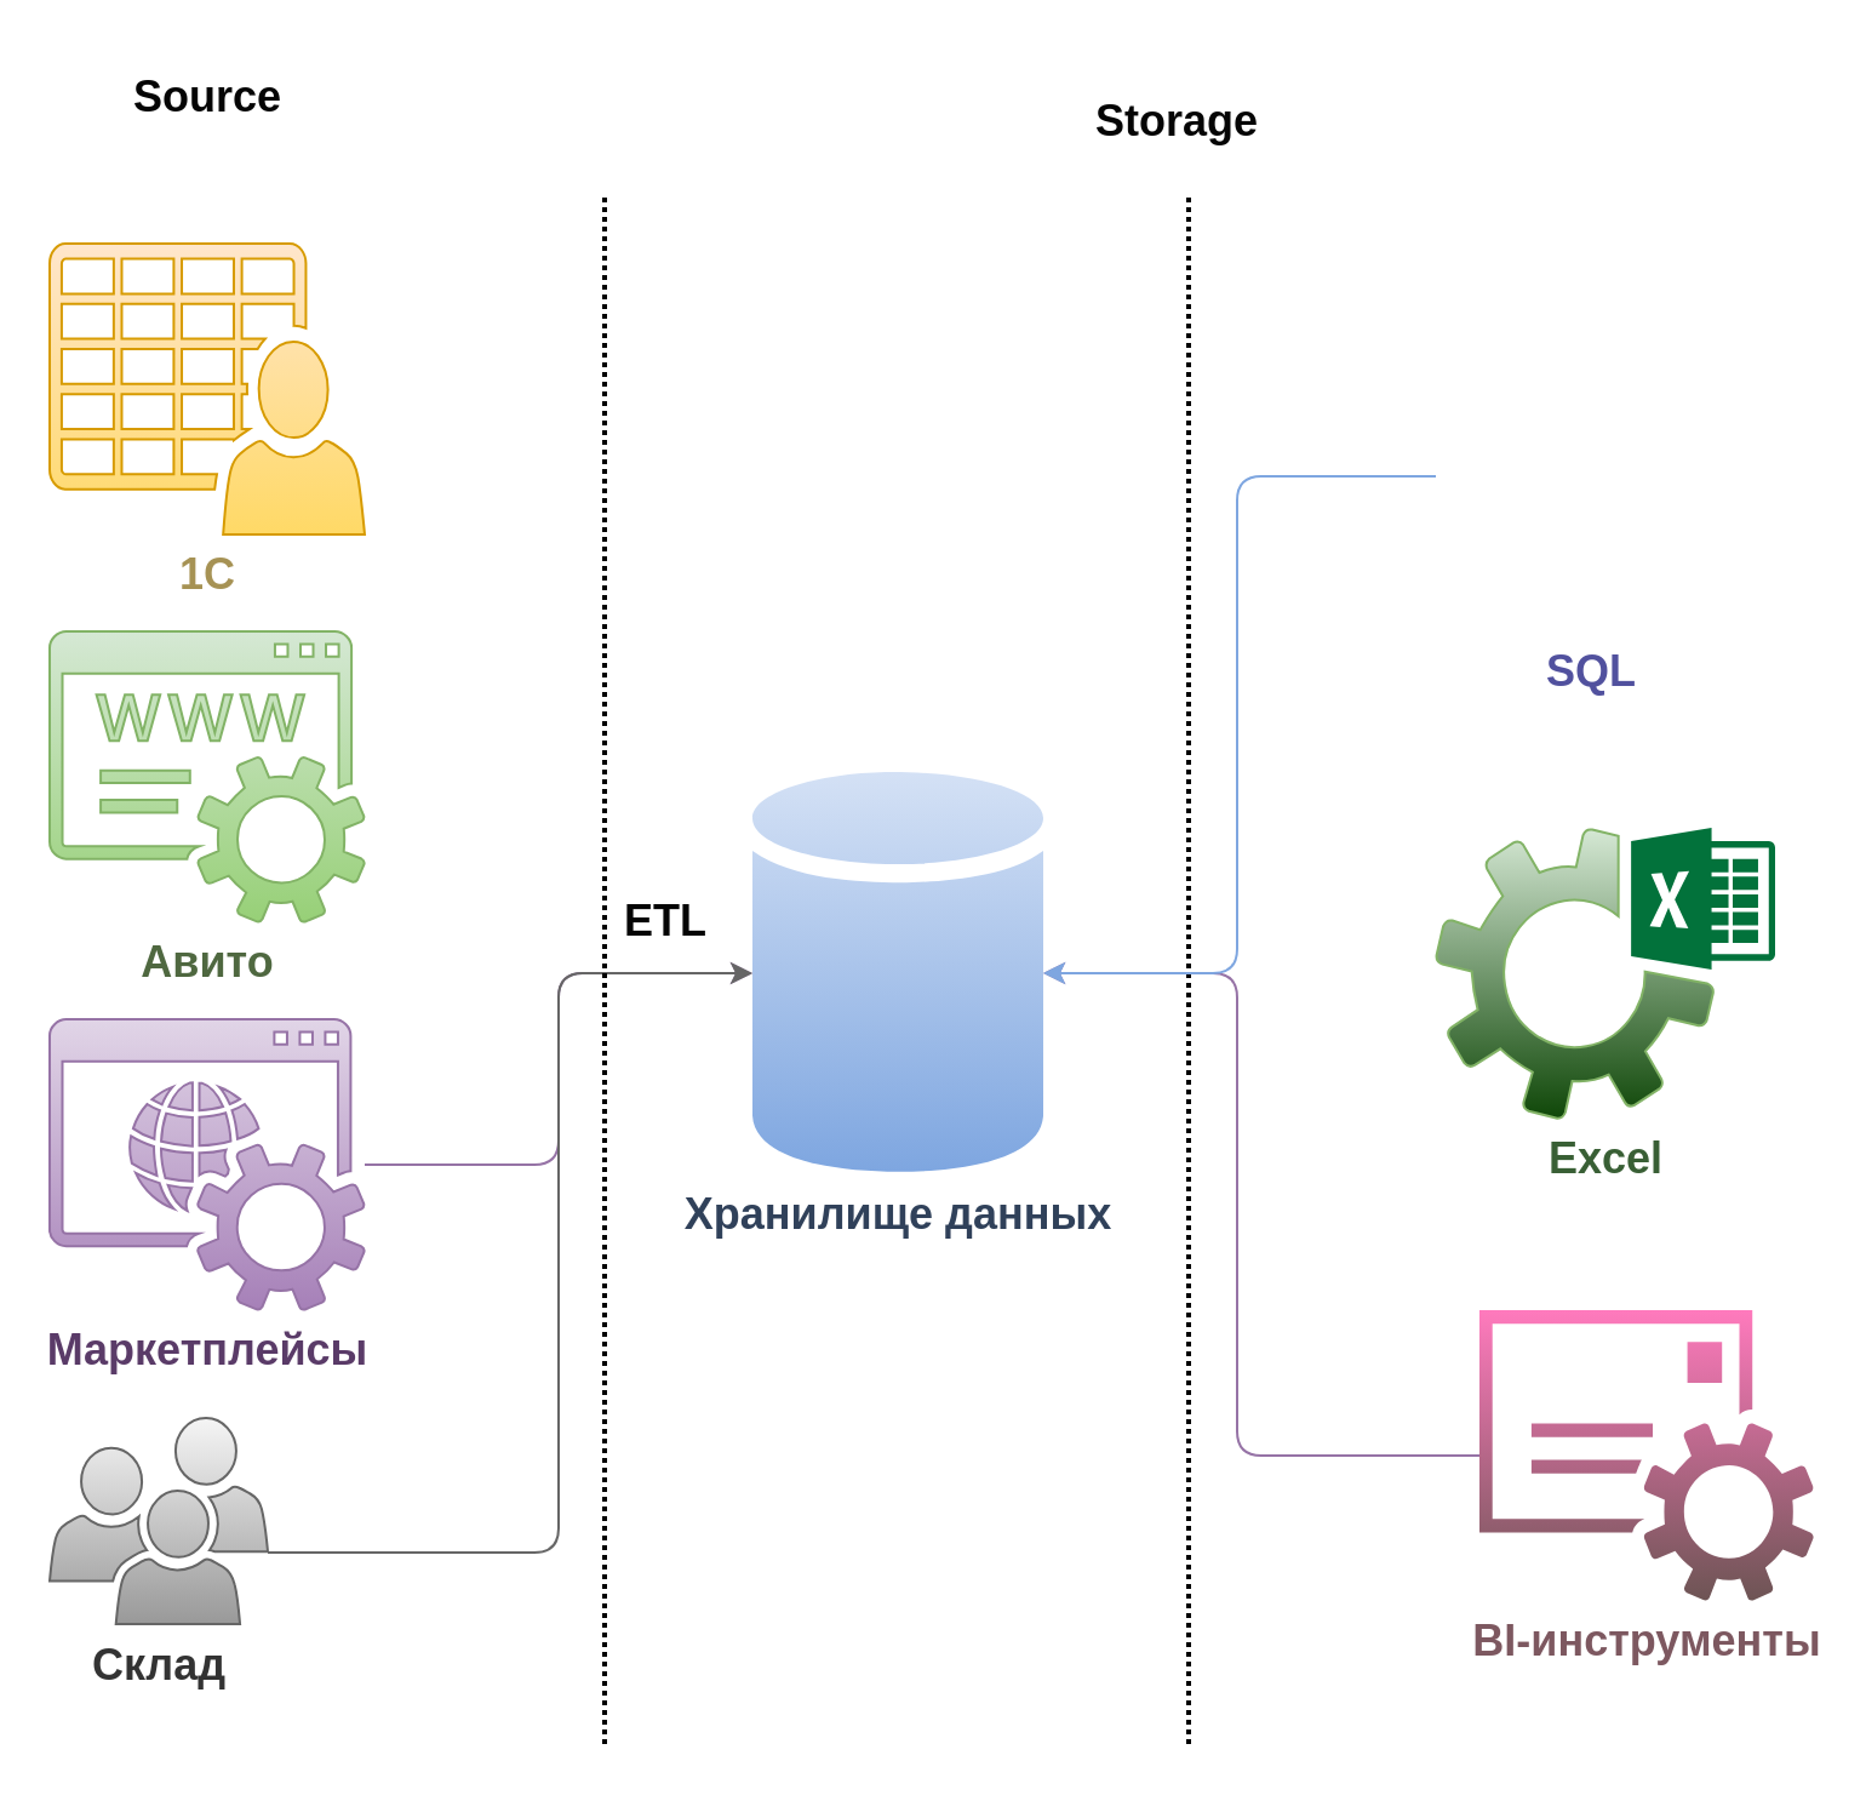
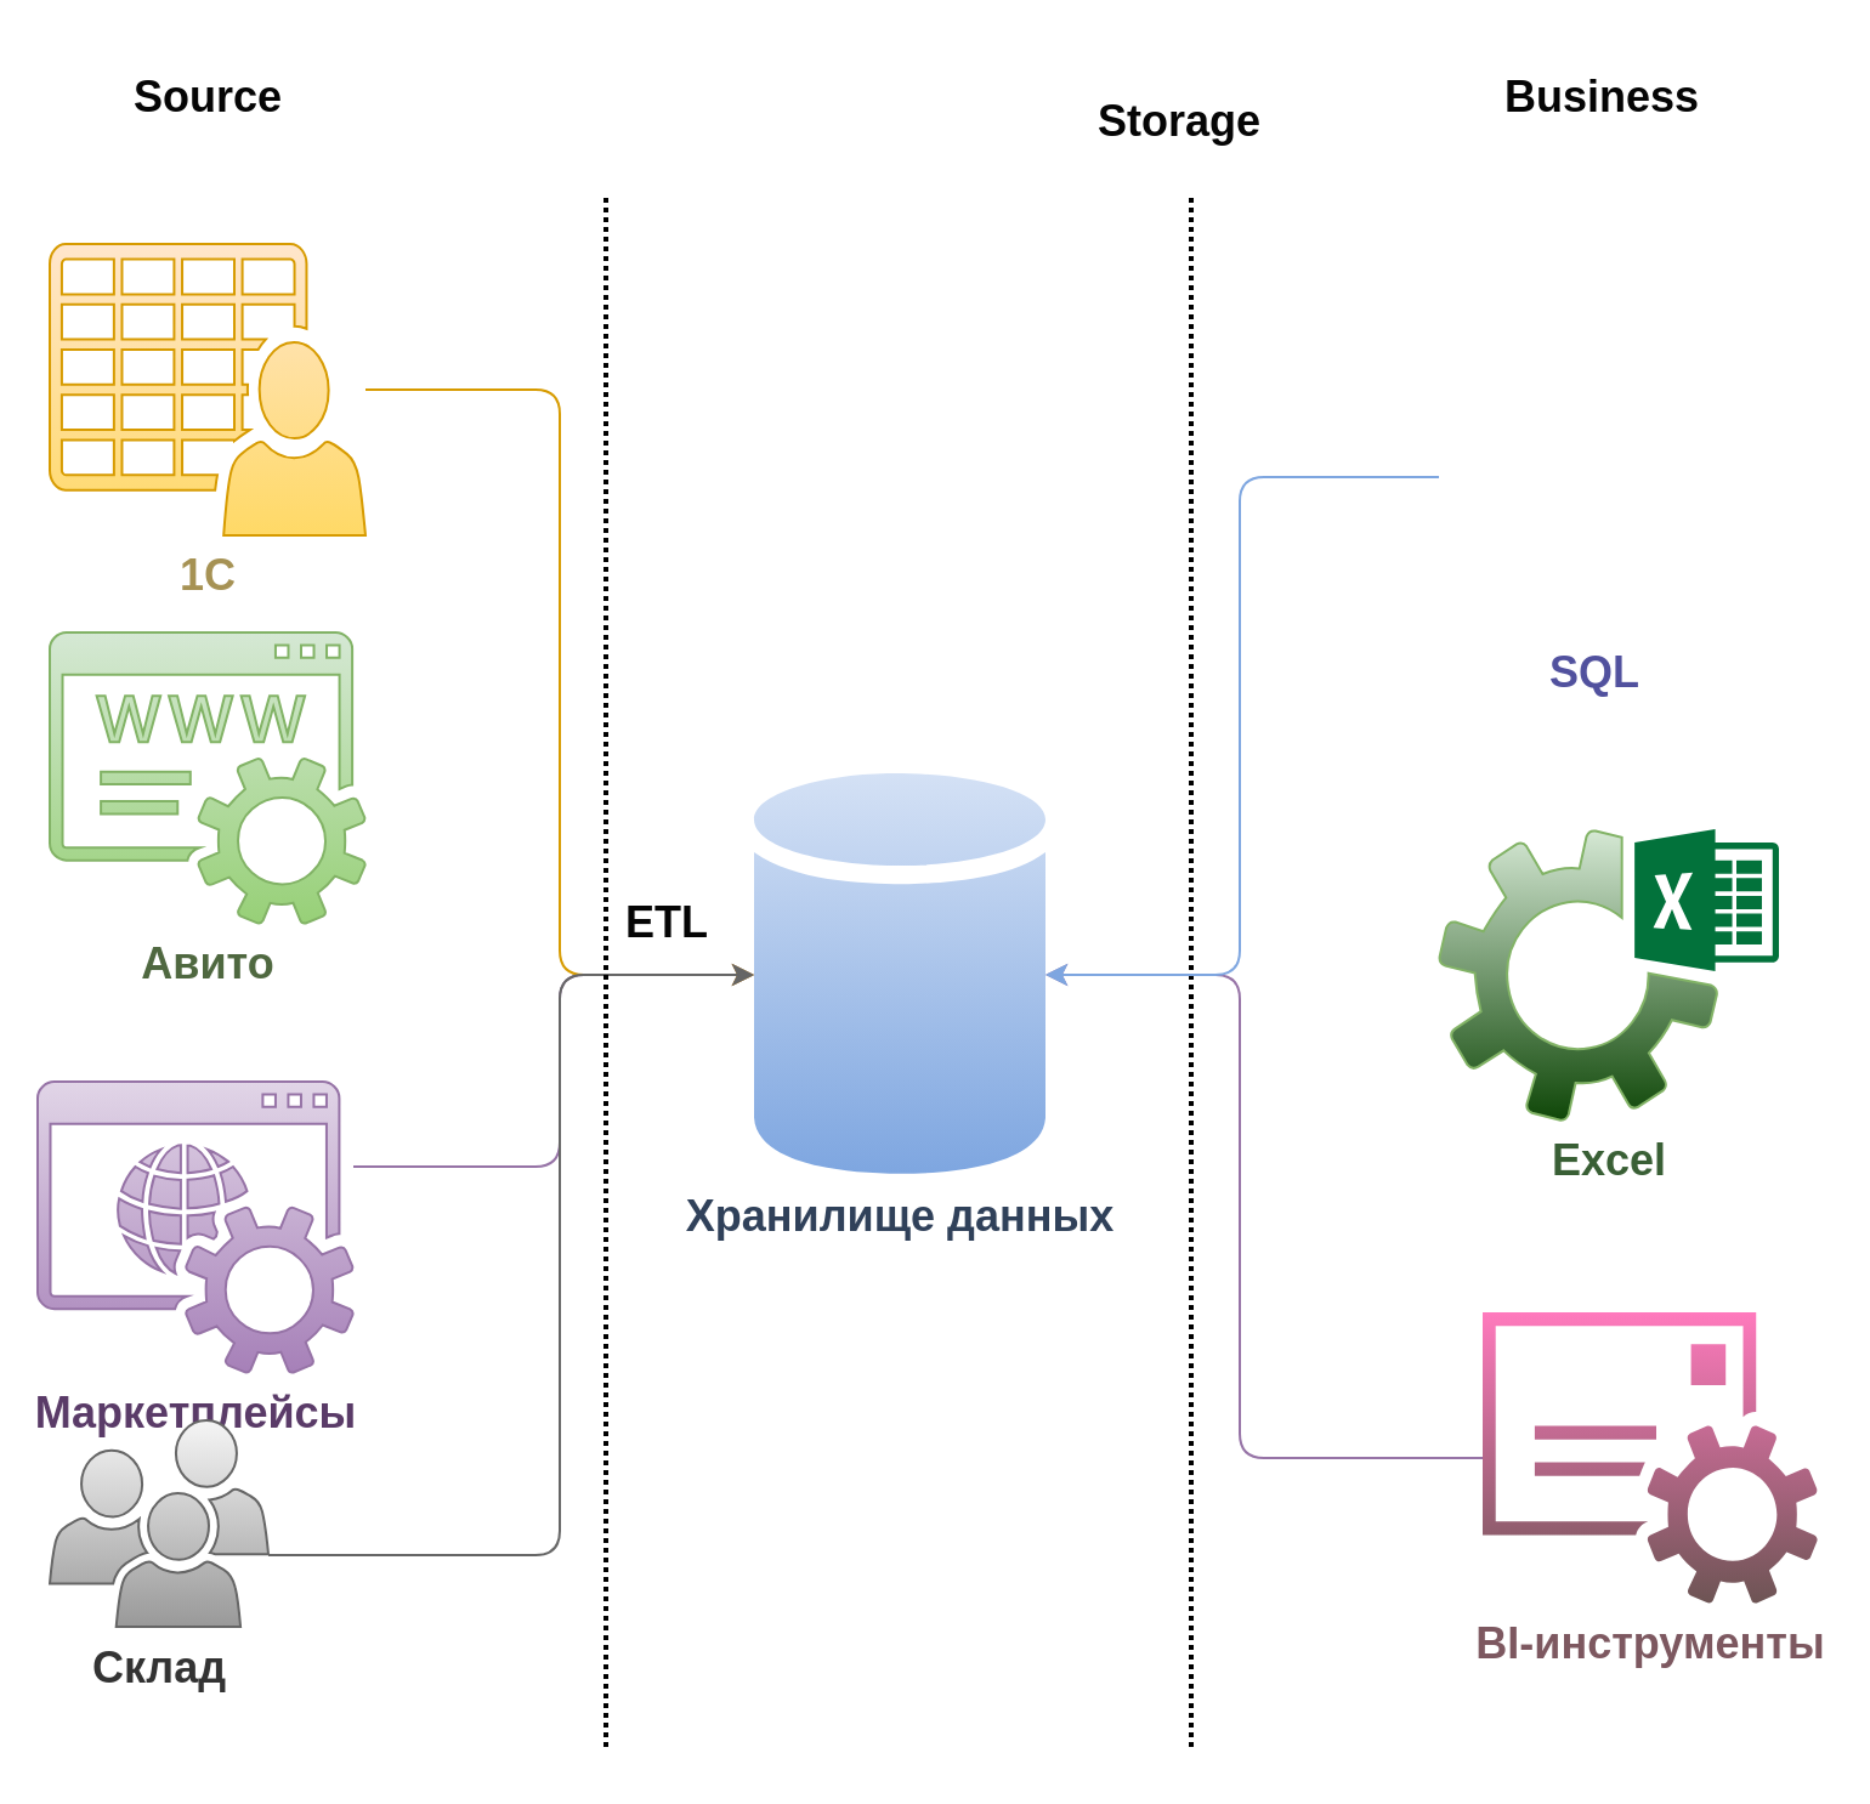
+ <mxCell id="17" value="&lt;b&gt;Business&lt;/b&gt;" style="text;html=1;align=center;verticalAlign=middle;resizable=0;points=[];autosize=1;strokeColor=none;fillColor=none;fontSize=18;fontColor=#050505;" vertex="1" parent="1"><mxGeometry x="609" y="20" width="100" height="40" as="geometry" /></mxCell>
+ <mxCell id="8" style="edgeStyle=orthogonalEdgeStyle;rounded=1;orthogonalLoop=1;jettySize=auto;html=1;fillColor=#ffe6cc;strokeColor=#d79b00;" edge="1" parent="1" source="9" target="12"><mxGeometry relative="1" as="geometry"><mxPoint x="294" y="400" as="targetPoint" /><Array as="points"><mxPoint x="230" y="160" /><mxPoint x="230" y="401" /></Array></mxGeometry></mxCell>
- <mxCell id="7" value="&lt;font color=&quot;#5a3b68&quot; style=&quot;font-size: 18px;&quot;&gt;&lt;b style=&quot;&quot;&gt;Маркетплейсы&lt;/b&gt;&lt;/font&gt;" style="sketch=0;pointerEvents=1;shadow=0;dashed=0;html=1;strokeColor=#9673a6;fillColor=#e1d5e7;labelPosition=center;verticalLabelPosition=bottom;verticalAlign=top;outlineConnect=0;align=center;shape=mxgraph.office.services.online_hosted_services;gradientColor=#A680B8;" vertex="1" parent="1"><mxGeometry x="20" y="420" width="130" height="120" as="geometry" /></mxCell>
+ <mxCell id="7" value="&lt;font color=&quot;#5a3b68&quot; style=&quot;font-size: 18px;&quot;&gt;&lt;b style=&quot;&quot;&gt;Маркетплейсы&lt;/b&gt;&lt;/font&gt;" style="sketch=0;pointerEvents=1;shadow=0;dashed=0;html=1;strokeColor=#9673a6;fillColor=#e1d5e7;labelPosition=center;verticalLabelPosition=bottom;verticalAlign=top;outlineConnect=0;align=center;shape=mxgraph.office.services.online_hosted_services;gradientColor=#A680B8;" vertex="1" parent="1"><mxGeometry x="15" y="445" width="130" height="120" as="geometry" /></mxCell>
